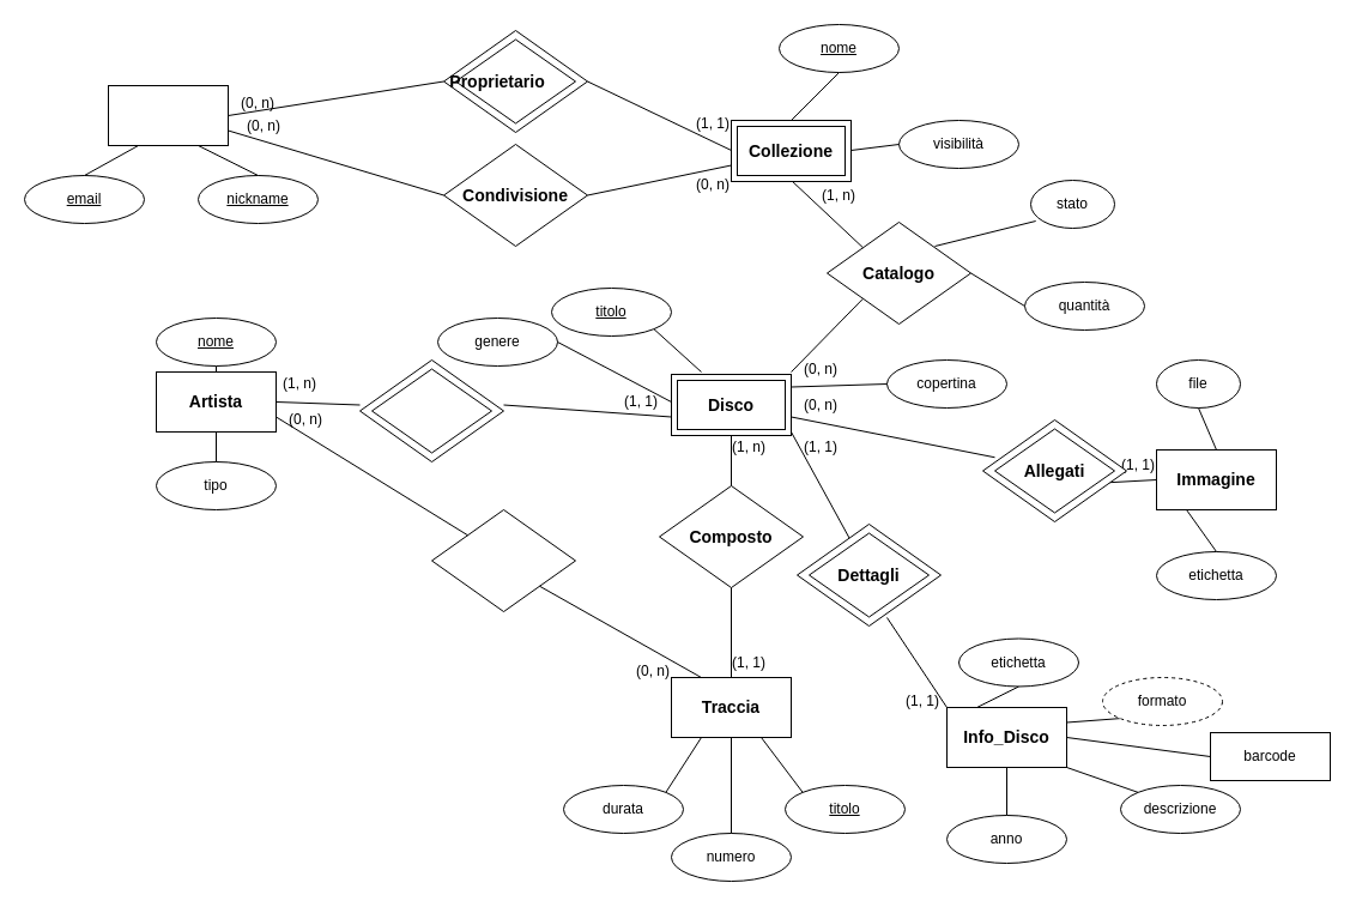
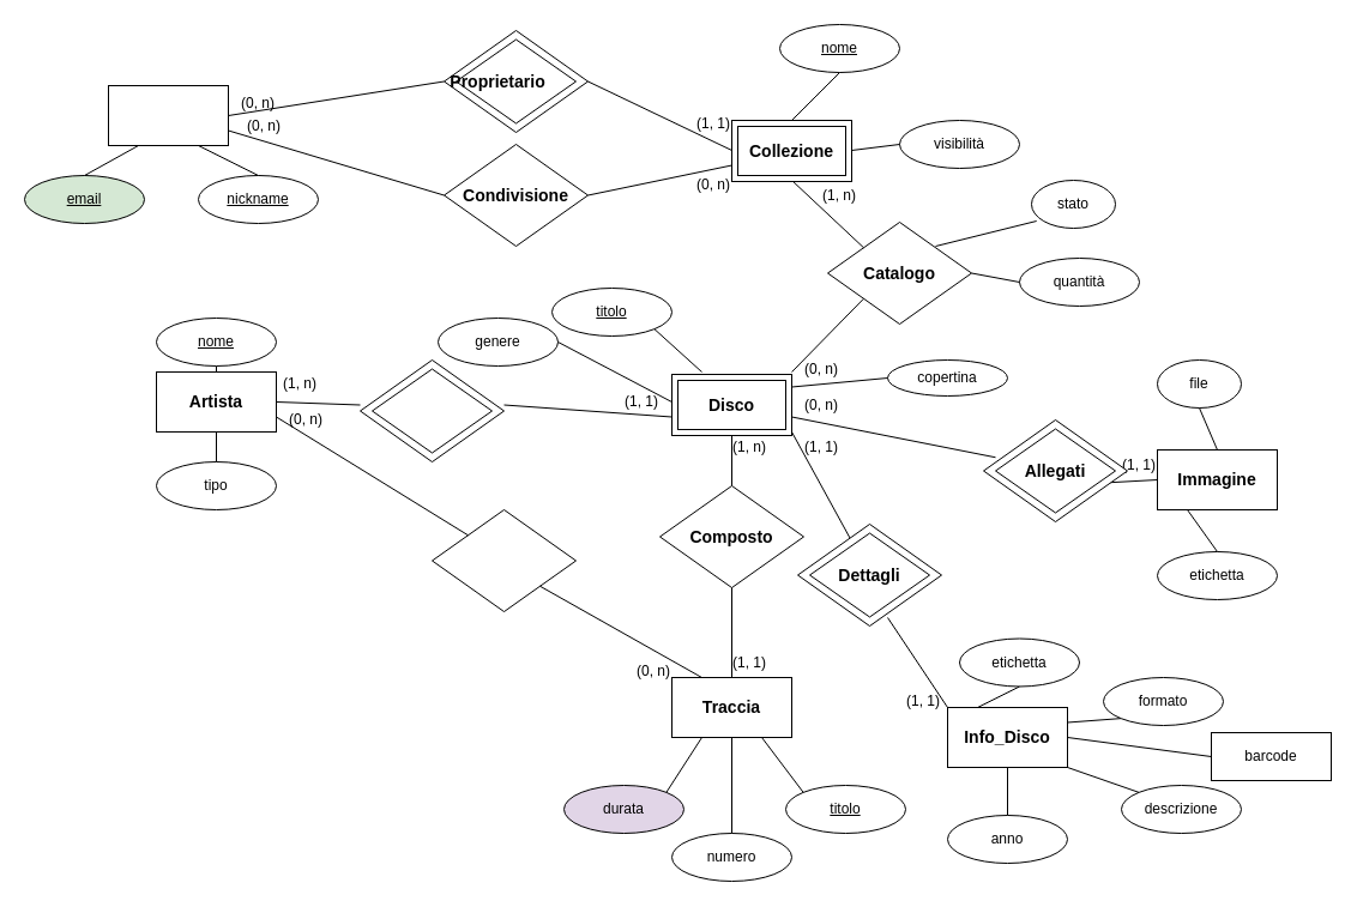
- <mxCell id="11" value="&lt;u&gt;email&lt;/u&gt;" style="ellipse;whiteSpace=wrap;html=1;align=center;" parent="1" vertex="1"><mxGeometry x="20" y="146" width="100" height="40" as="geometry" /></mxCell>
+ <mxCell id="11" value="&lt;u&gt;email&lt;/u&gt;" style="ellipse;whiteSpace=wrap;html=1;align=center;fillColor=#d5e8d4;" parent="1" vertex="1"><mxGeometry x="20" y="146" width="100" height="40" as="geometry" /></mxCell>
- <mxCell id="75" value="quantità" style="ellipse;whiteSpace=wrap;html=1;align=center;" parent="1" vertex="1"><mxGeometry x="855" y="235" width="100" height="40" as="geometry" /></mxCell>
+ <mxCell id="75" value="quantità" style="ellipse;whiteSpace=wrap;html=1;align=center;" parent="1" vertex="1"><mxGeometry x="850" y="215" width="100" height="40" as="geometry" /></mxCell>
- <mxCell id="77" value="copertina" style="ellipse;whiteSpace=wrap;html=1;align=center;" parent="1" vertex="1"><mxGeometry x="740" y="300" width="100" height="40" as="geometry" /></mxCell>
+ <mxCell id="77" value="copertina" style="ellipse;whiteSpace=wrap;html=1;align=center;" parent="1" vertex="1"><mxGeometry x="740" y="300" width="100" height="30" as="geometry" /></mxCell>
- <mxCell id="91" value="formato" style="ellipse;whiteSpace=wrap;html=1;align=center;dashed=1;" parent="1" vertex="1"><mxGeometry x="920" y="565" width="100" height="40" as="geometry" /></mxCell>
+ <mxCell id="91" value="formato" style="ellipse;whiteSpace=wrap;html=1;align=center;" parent="1" vertex="1"><mxGeometry x="920" y="565" width="100" height="40" as="geometry" /></mxCell>
- <mxCell id="22" value="durata" style="ellipse;whiteSpace=wrap;html=1;align=center;" parent="1" vertex="1"><mxGeometry x="470" y="655" width="100" height="40" as="geometry" /></mxCell>
+ <mxCell id="22" value="durata" style="ellipse;whiteSpace=wrap;html=1;align=center;fillColor=#e1d5e7;" parent="1" vertex="1"><mxGeometry x="470" y="655" width="100" height="40" as="geometry" /></mxCell>
